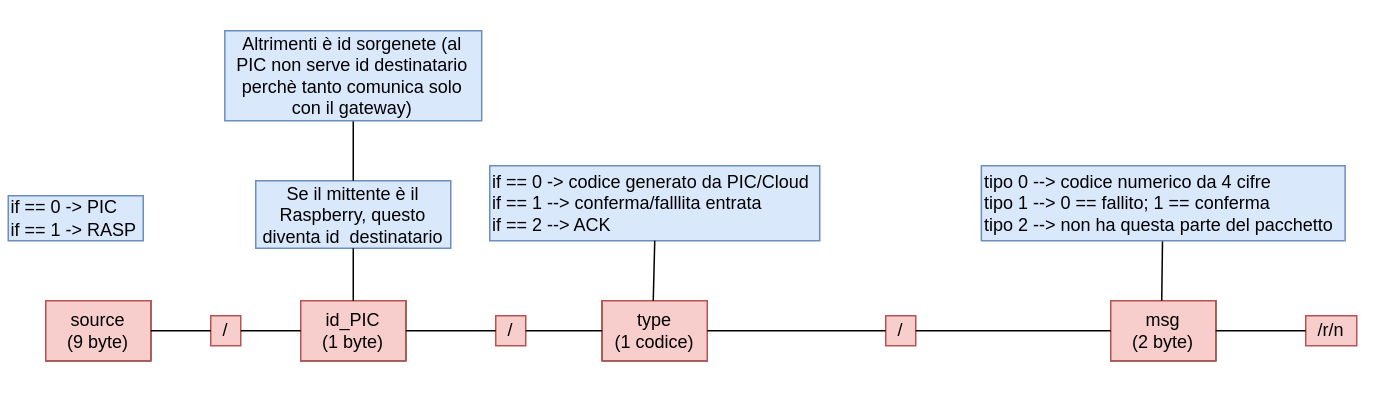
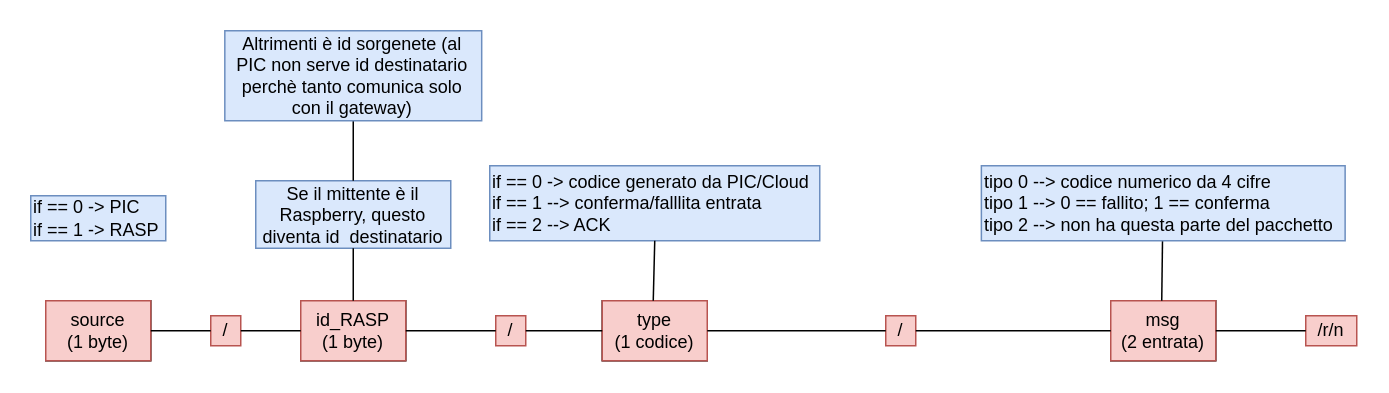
- <mxCell id="4" value="if == 0 -&amp;gt; PIC&lt;br&gt;if == 1 -&amp;gt; RASP" style="text;html=1;align=left;verticalAlign=middle;whiteSpace=wrap;rounded=0;strokeColor=#6c8ebf;fillColor=#dae8fc;" parent="1" vertex="1"><mxGeometry x="5" y="130" width="90" height="30" as="geometry" /></mxCell>
+ <mxCell id="4" value="if == 0 -&amp;gt; PIC&lt;br&gt;if == 1 -&amp;gt; RASP" style="text;html=1;align=left;verticalAlign=middle;whiteSpace=wrap;rounded=0;strokeColor=#6c8ebf;fillColor=#dae8fc;" parent="1" vertex="1"><mxGeometry x="20" y="130" width="90" height="30" as="geometry" /></mxCell>
- <mxCell id="3" value="source&lt;br&gt;(9 byte)" style="text;html=1;strokeColor=#b85450;fillColor=#f8cecc;align=center;verticalAlign=middle;whiteSpace=wrap;rounded=0;" parent="1" vertex="1"><mxGeometry x="30" y="200" width="70" height="40" as="geometry" /></mxCell>
+ <mxCell id="3" value="source&lt;br&gt;(1 byte)" style="text;html=1;strokeColor=#b85450;fillColor=#f8cecc;align=center;verticalAlign=middle;whiteSpace=wrap;rounded=0;" parent="1" vertex="1"><mxGeometry x="30" y="200" width="70" height="40" as="geometry" /></mxCell>
- <mxCell id="8" value="id_PIC&lt;br&gt;(1 byte)" style="text;html=1;strokeColor=#b85450;fillColor=#f8cecc;align=center;verticalAlign=middle;whiteSpace=wrap;rounded=0;" parent="1" vertex="1"><mxGeometry x="200" y="200" width="70" height="40" as="geometry" /></mxCell>
+ <mxCell id="8" value="id_RASP&lt;br&gt;(1 byte)" style="text;html=1;strokeColor=#b85450;fillColor=#f8cecc;align=center;verticalAlign=middle;whiteSpace=wrap;rounded=0;" parent="1" vertex="1"><mxGeometry x="200" y="200" width="70" height="40" as="geometry" /></mxCell>
- <mxCell id="22" value="msg&lt;br&gt;(2 byte)" style="text;html=1;strokeColor=#b85450;fillColor=#f8cecc;align=center;verticalAlign=middle;whiteSpace=wrap;rounded=0;" parent="1" vertex="1"><mxGeometry x="740" y="200" width="70" height="40" as="geometry" /></mxCell>
+ <mxCell id="22" value="msg&lt;br&gt;(2 entrata)" style="text;html=1;strokeColor=#b85450;fillColor=#f8cecc;align=center;verticalAlign=middle;whiteSpace=wrap;rounded=0;" parent="1" vertex="1"><mxGeometry x="740" y="200" width="70" height="40" as="geometry" /></mxCell>
